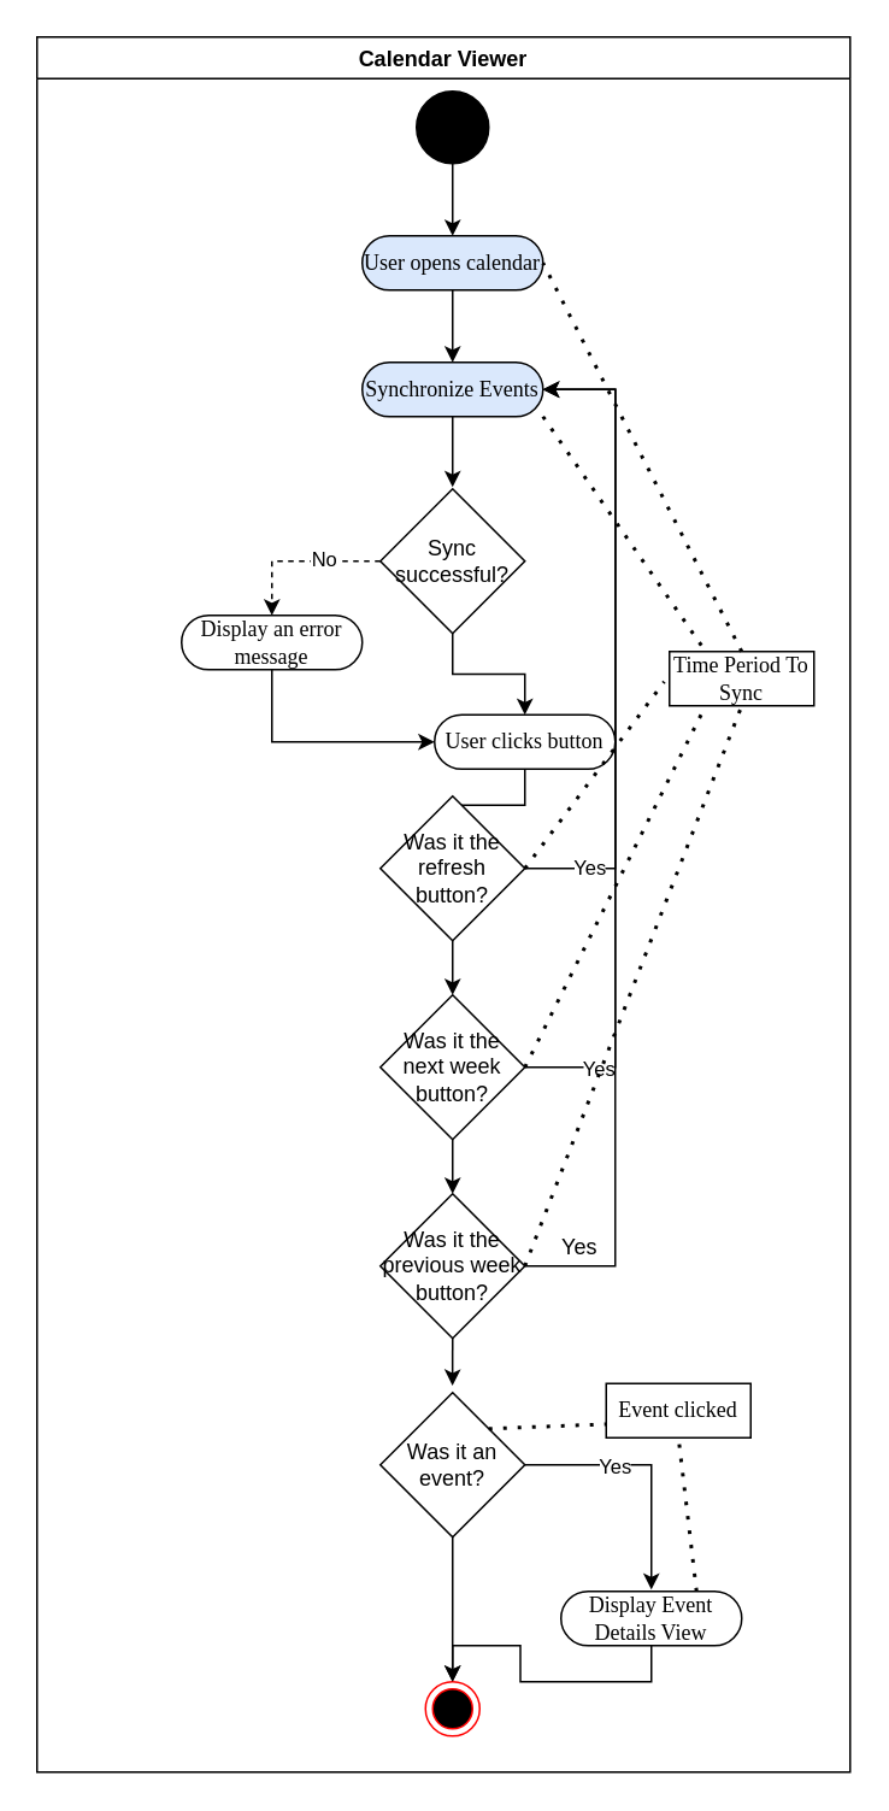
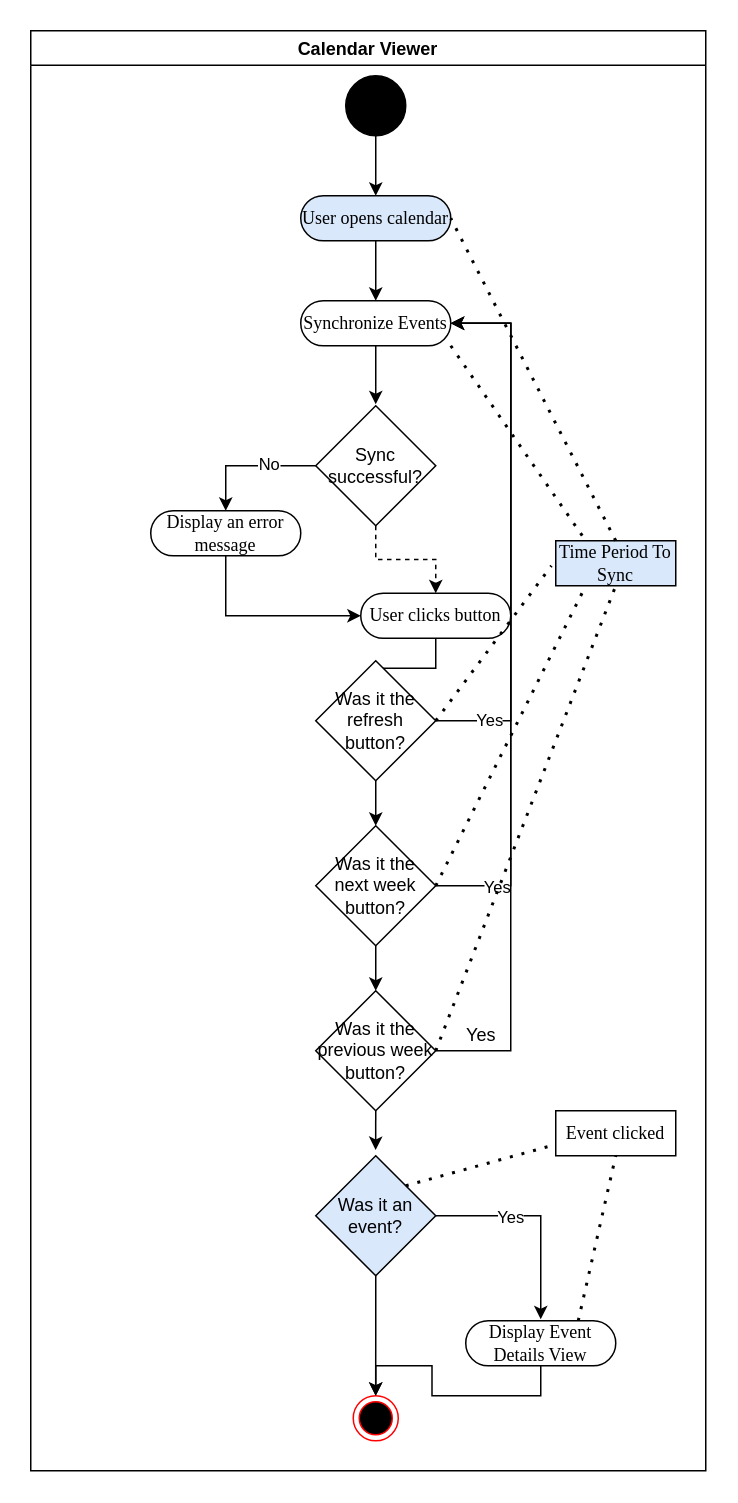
- <mxCell id="7" value="Synchronize Events" style="rounded=1;whiteSpace=wrap;html=1;shadow=0;comic=0;labelBackgroundColor=none;strokeWidth=1;fontFamily=Verdana;fontSize=12;align=center;arcSize=50;fillColor=#dae8fc;" vertex="1" parent="2"><mxGeometry x="180" y="180" width="100" height="30" as="geometry" /></mxCell>
+ <mxCell id="7" value="Synchronize Events" style="rounded=1;whiteSpace=wrap;html=1;shadow=0;comic=0;labelBackgroundColor=none;strokeWidth=1;fontFamily=Verdana;fontSize=12;align=center;arcSize=50;" vertex="1" parent="2"><mxGeometry x="180" y="180" width="100" height="30" as="geometry" /></mxCell>
- <mxCell id="8" style="edgeStyle=orthogonalEdgeStyle;rounded=0;orthogonalLoop=1;jettySize=auto;html=1;exitX=0;exitY=0.5;exitDx=0;exitDy=0;entryX=0.5;entryY=0;entryDx=0;entryDy=0;endArrow=classic;endFill=1;startSize=6;endSize=6;sourcePerimeterSpacing=1;targetPerimeterSpacing=1;dashed=1;" edge="1" parent="2" source="11" target="14"><mxGeometry relative="1" as="geometry" /></mxCell>
+ <mxCell id="8" style="edgeStyle=orthogonalEdgeStyle;rounded=0;orthogonalLoop=1;jettySize=auto;html=1;exitX=0;exitY=0.5;exitDx=0;exitDy=0;entryX=0.5;entryY=0;entryDx=0;entryDy=0;endArrow=classic;endFill=1;startSize=6;endSize=6;sourcePerimeterSpacing=1;targetPerimeterSpacing=1;" edge="1" parent="2" source="11" target="14"><mxGeometry relative="1" as="geometry" /></mxCell>
- <mxCell id="10" style="edgeStyle=orthogonalEdgeStyle;rounded=0;orthogonalLoop=1;jettySize=auto;html=1;exitX=0.5;exitY=1;exitDx=0;exitDy=0;entryX=0.5;entryY=0;entryDx=0;entryDy=0;endArrow=classic;endFill=1;startSize=6;endSize=6;sourcePerimeterSpacing=1;targetPerimeterSpacing=1;" edge="1" parent="2" source="11" target="16"><mxGeometry relative="1" as="geometry" /></mxCell>
+ <mxCell id="10" style="edgeStyle=orthogonalEdgeStyle;rounded=0;orthogonalLoop=1;jettySize=auto;html=1;exitX=0.5;exitY=1;exitDx=0;exitDy=0;entryX=0.5;entryY=0;entryDx=0;entryDy=0;endArrow=classic;endFill=1;startSize=6;endSize=6;sourcePerimeterSpacing=1;targetPerimeterSpacing=1;dashed=1;" edge="1" parent="2" source="11" target="16"><mxGeometry relative="1" as="geometry" /></mxCell>
- <mxCell id="28" value="Time Period To Sync" style="rounded=0;whiteSpace=wrap;html=1;shadow=0;comic=0;labelBackgroundColor=none;strokeWidth=1;fontFamily=Verdana;fontSize=12;align=center;arcSize=50;" vertex="1" parent="2"><mxGeometry x="350" y="340" width="80" height="30" as="geometry" /></mxCell>
+ <mxCell id="28" value="Time Period To Sync" style="rounded=0;whiteSpace=wrap;html=1;shadow=0;comic=0;labelBackgroundColor=none;strokeWidth=1;fontFamily=Verdana;fontSize=12;align=center;arcSize=50;fillColor=#dae8fc;" vertex="1" parent="2"><mxGeometry x="350" y="340" width="80" height="30" as="geometry" /></mxCell>
- <mxCell id="39" value="Event clicked" style="rounded=0;whiteSpace=wrap;html=1;shadow=0;comic=0;labelBackgroundColor=none;strokeWidth=1;fontFamily=Verdana;fontSize=12;align=center;arcSize=50;" vertex="1" parent="2"><mxGeometry x="315" y="745" width="80" height="30" as="geometry" /></mxCell>
+ <mxCell id="39" value="Event clicked" style="rounded=0;whiteSpace=wrap;html=1;shadow=0;comic=0;labelBackgroundColor=none;strokeWidth=1;fontFamily=Verdana;fontSize=12;align=center;arcSize=50;" vertex="1" parent="2"><mxGeometry x="350" y="720" width="80" height="30" as="geometry" /></mxCell>
- <mxCell id="33" value="Was it an event?" style="rhombus;whiteSpace=wrap;html=1;hachureGap=4;pointerEvents=0;" vertex="1" parent="2"><mxGeometry x="190.002" y="750" width="80" height="80" as="geometry" /></mxCell>
+ <mxCell id="33" value="Was it an event?" style="rhombus;whiteSpace=wrap;html=1;hachureGap=4;pointerEvents=0;fillColor=#dae8fc;" vertex="1" parent="2"><mxGeometry x="190.002" y="750" width="80" height="80" as="geometry" /></mxCell>
